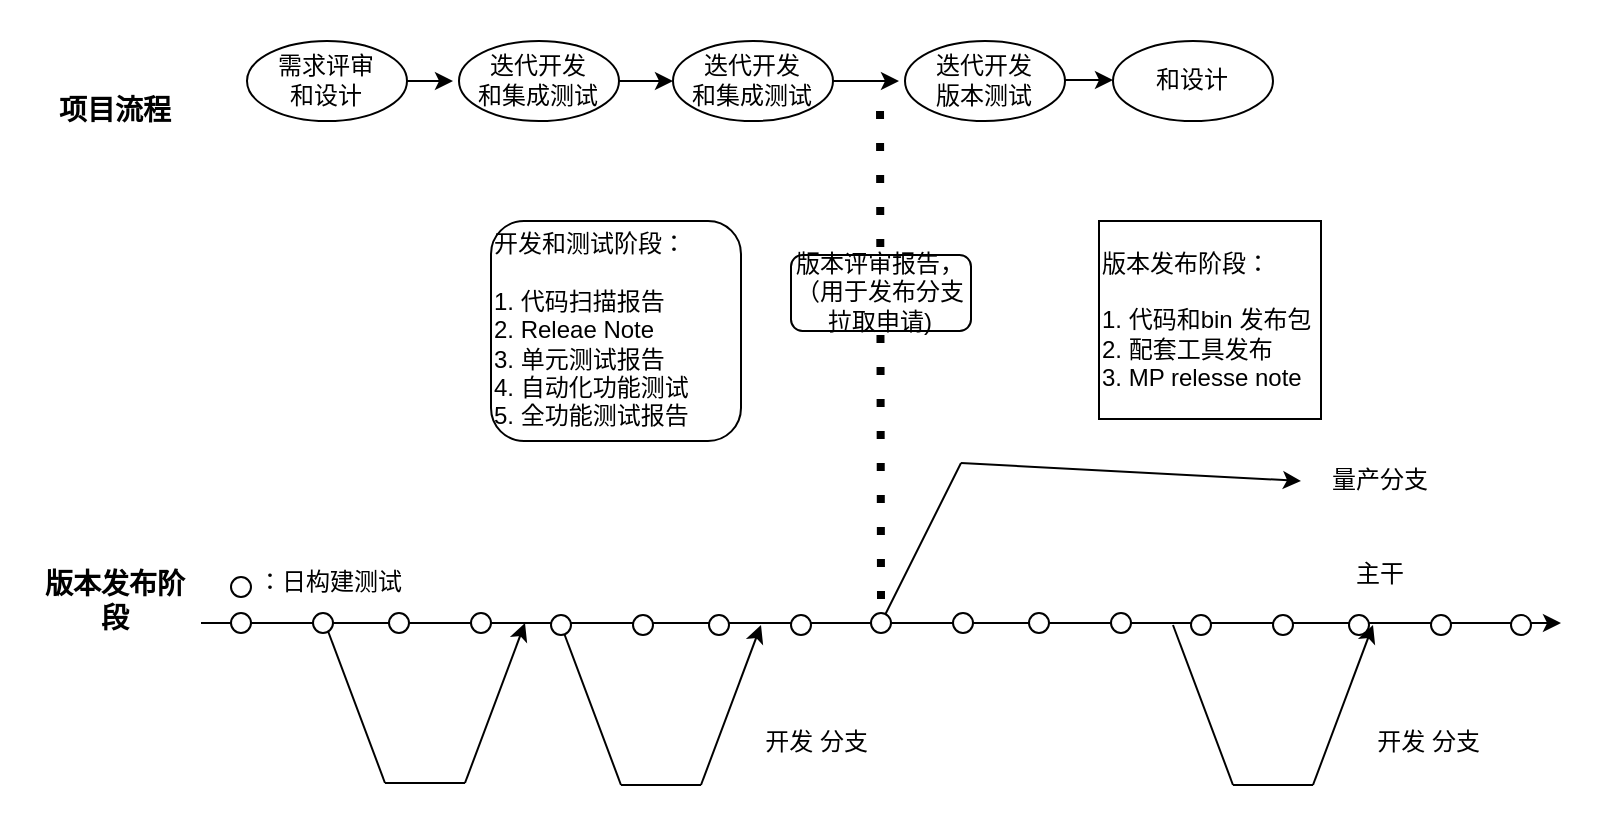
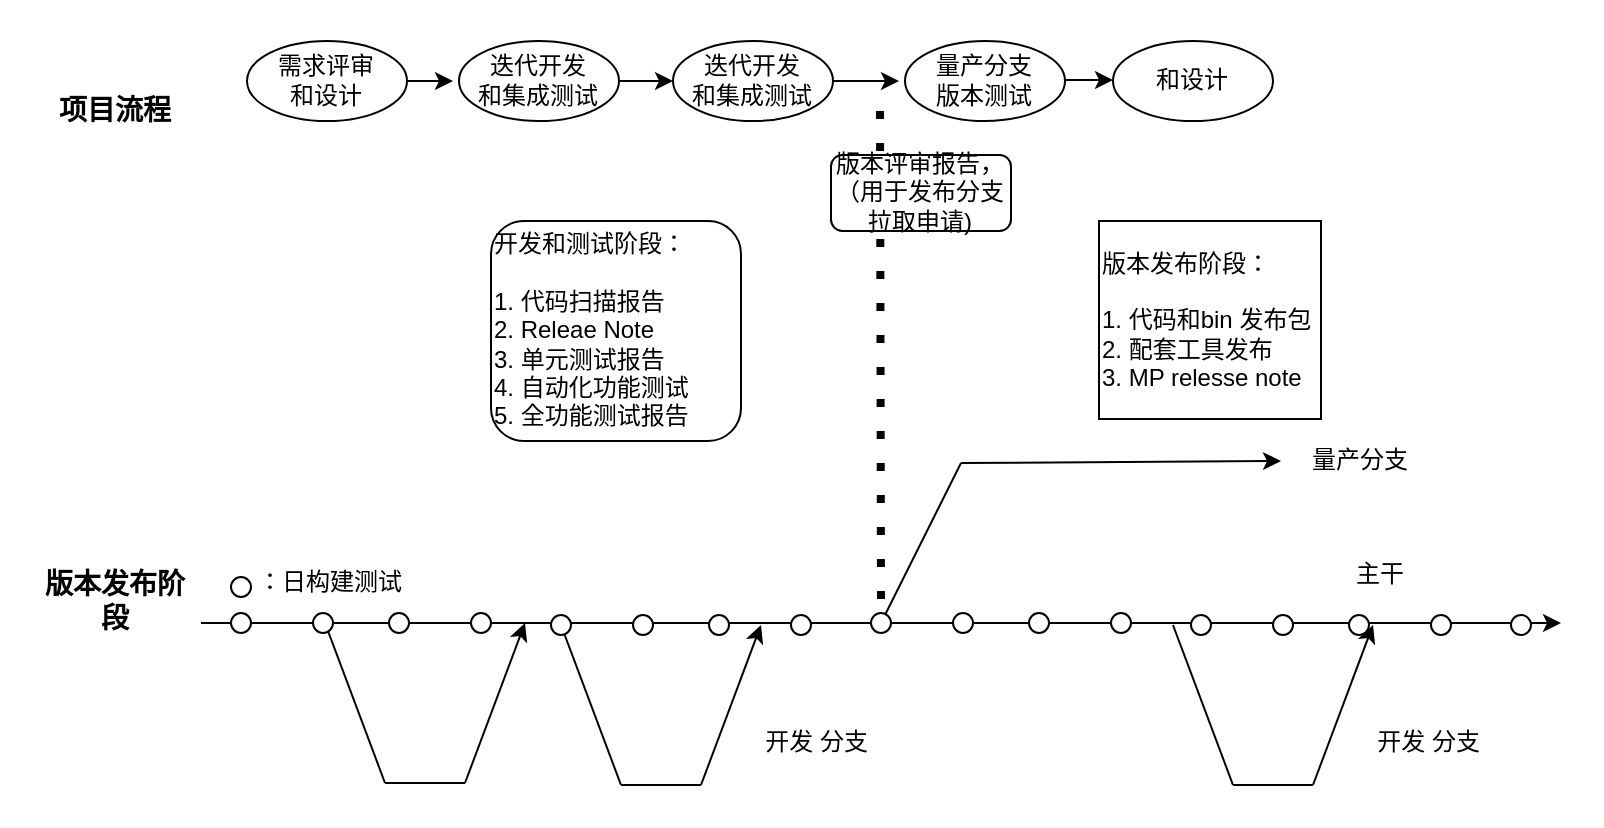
- <mxCell id="17" value="迭代开发&lt;br&gt;版本测试" style="ellipse;whiteSpace=wrap;html=1;" vertex="1" parent="1"><mxGeometry x="452" y="20" width="80" height="40" as="geometry" /></mxCell>
+ <mxCell id="17" value="量产分支&lt;br&gt;版本测试" style="ellipse;whiteSpace=wrap;html=1;" vertex="1" parent="1"><mxGeometry x="452" y="20" width="80" height="40" as="geometry" /></mxCell>
- <mxCell id="26" value="版本评审报告，（用于发布分支拉取申请)" style="rounded=1;whiteSpace=wrap;html=1;" vertex="1" parent="1"><mxGeometry x="395" y="127" width="90" height="38" as="geometry" /></mxCell>
+ <mxCell id="26" value="版本评审报告，（用于发布分支拉取申请)" style="rounded=1;whiteSpace=wrap;html=1;" vertex="1" parent="1"><mxGeometry x="415" y="77" width="90" height="38" as="geometry" /></mxCell>
- <mxCell id="27" value="量产分支" style="rounded=1;whiteSpace=wrap;html=1;strokeColor=none;" vertex="1" parent="1"><mxGeometry x="650" y="221" width="80" height="38" as="geometry" /></mxCell>
+ <mxCell id="27" value="量产分支" style="rounded=1;whiteSpace=wrap;html=1;strokeColor=none;" vertex="1" parent="1"><mxGeometry x="640" y="211" width="80" height="38" as="geometry" /></mxCell>
